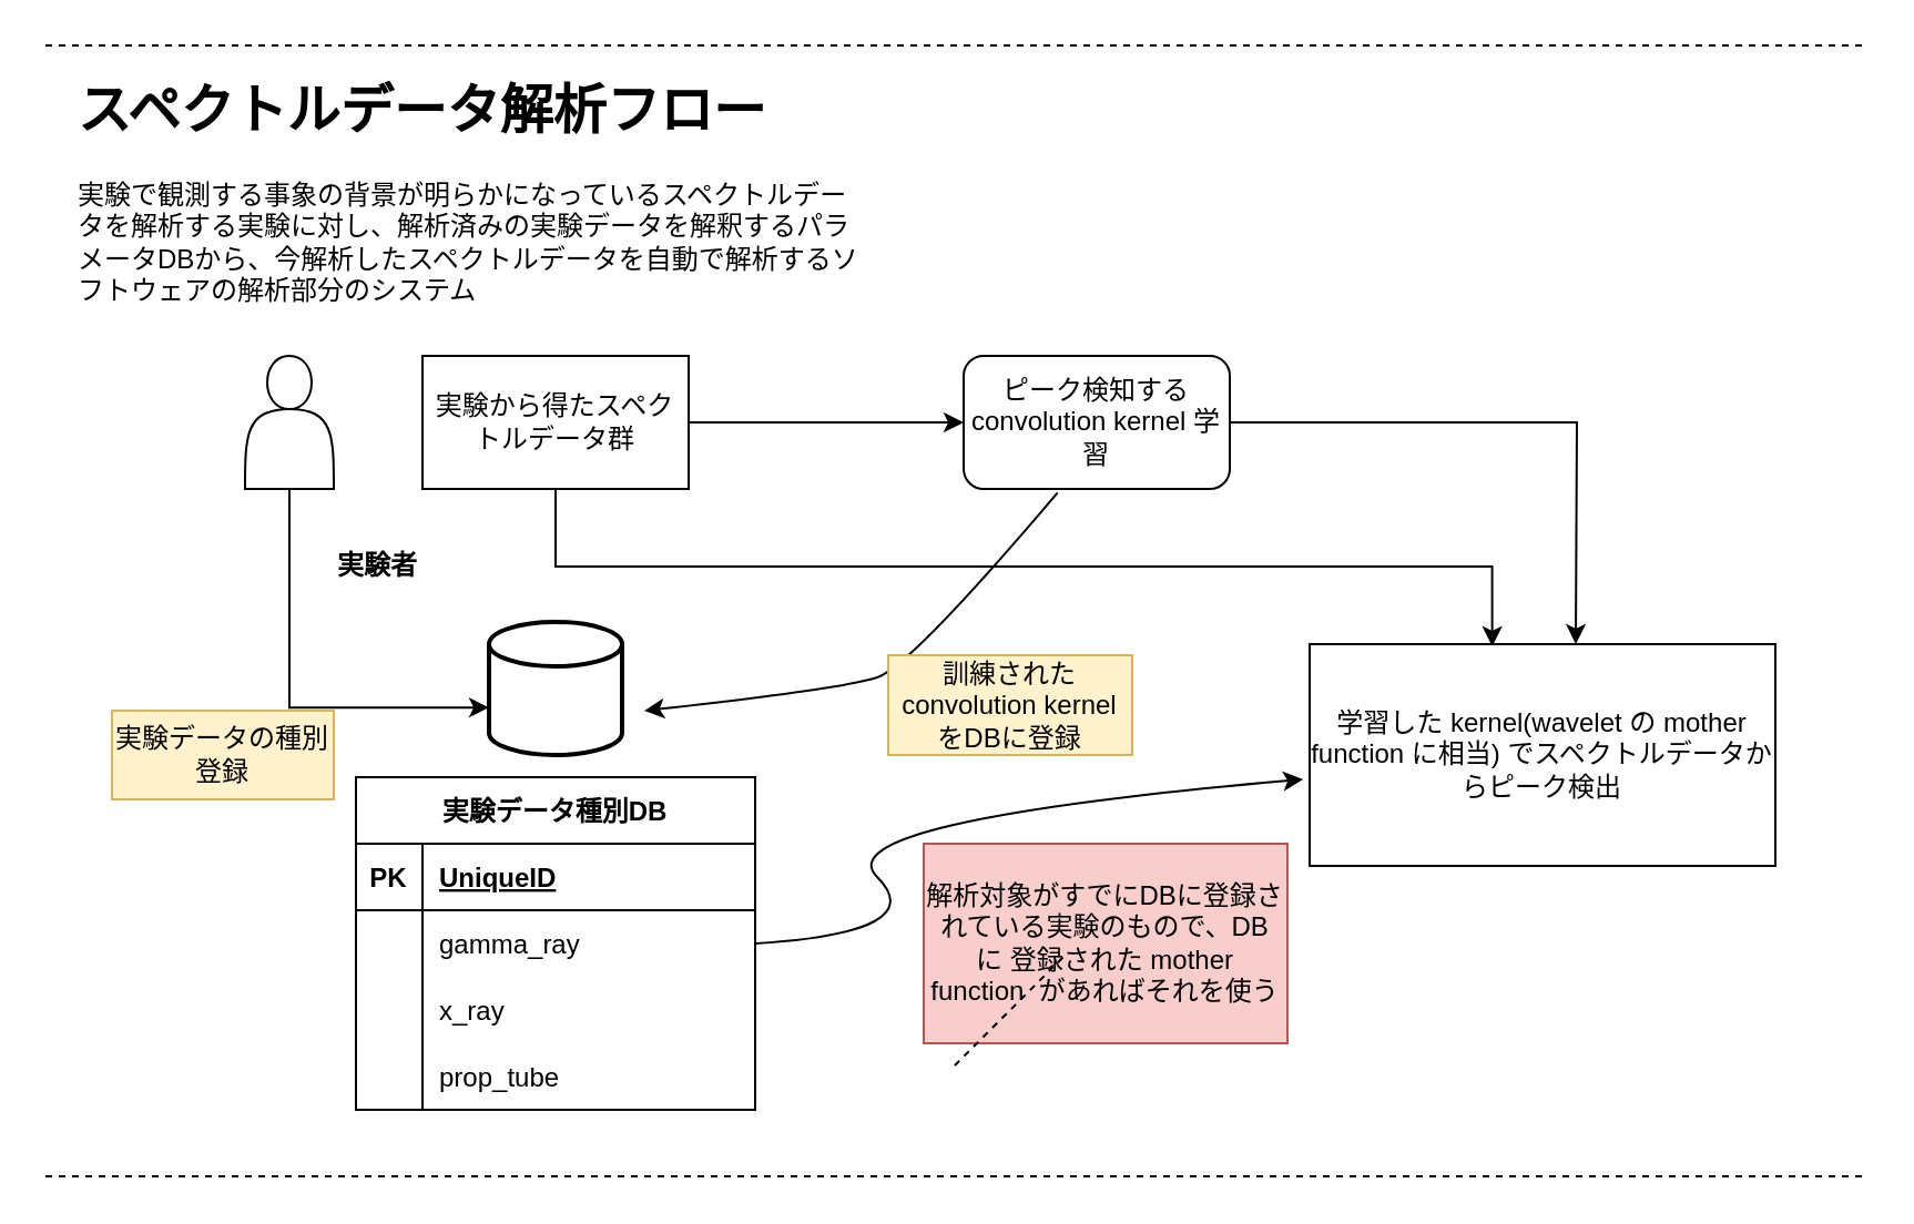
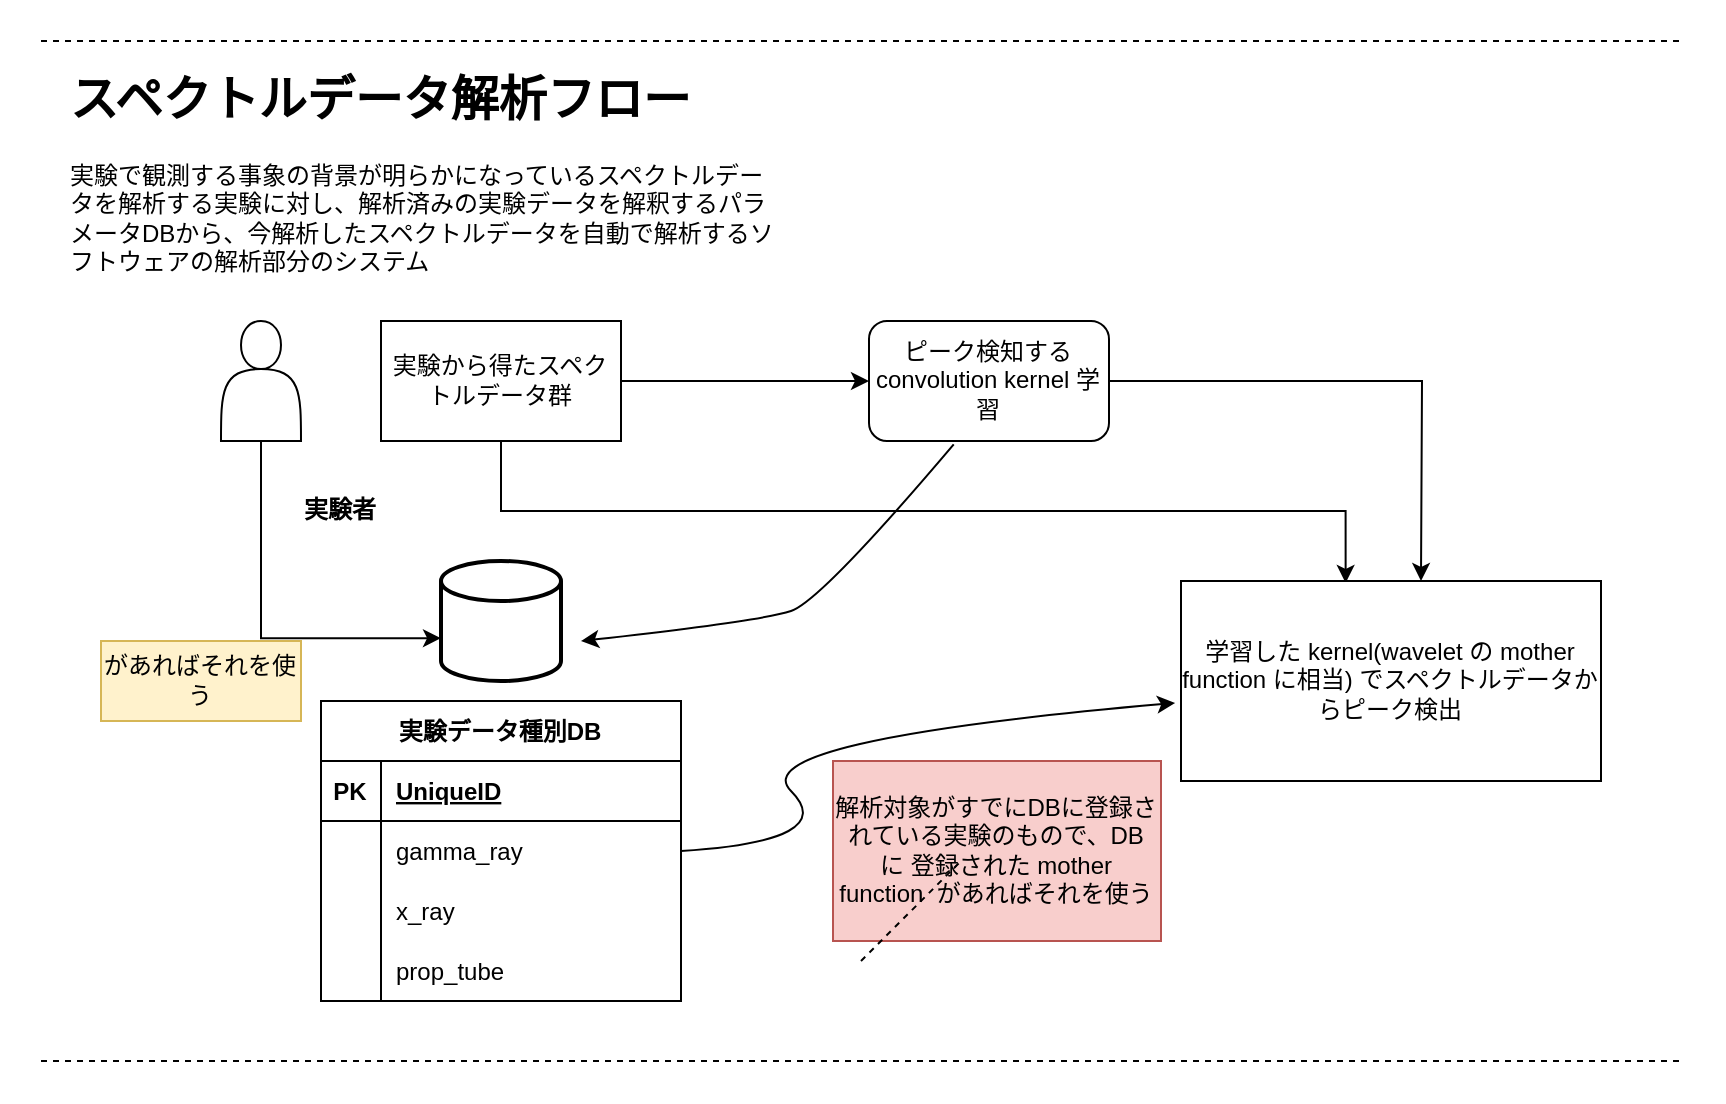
- <mxCell id="29" value="訓練された convolution kernel をDBに登録" style="text;html=1;strokeColor=#d6b656;fillColor=#fff2cc;align=center;verticalAlign=middle;whiteSpace=wrap;rounded=0;" vertex="1" parent="1"><mxGeometry x="400" y="295" width="110" height="45" as="geometry" /></mxCell>
- <mxCell id="25" value="実験データの種別登録" style="text;html=1;strokeColor=#d6b656;fillColor=#fff2cc;align=center;verticalAlign=middle;whiteSpace=wrap;rounded=0;" vertex="1" parent="1"><mxGeometry x="50" y="320" width="100" height="40" as="geometry" /></mxCell>
+ <mxCell id="25" value="があればそれを使う" style="text;html=1;strokeColor=#d6b656;fillColor=#fff2cc;align=center;verticalAlign=middle;whiteSpace=wrap;rounded=0;" vertex="1" parent="1"><mxGeometry x="50" y="320" width="100" height="40" as="geometry" /></mxCell>
